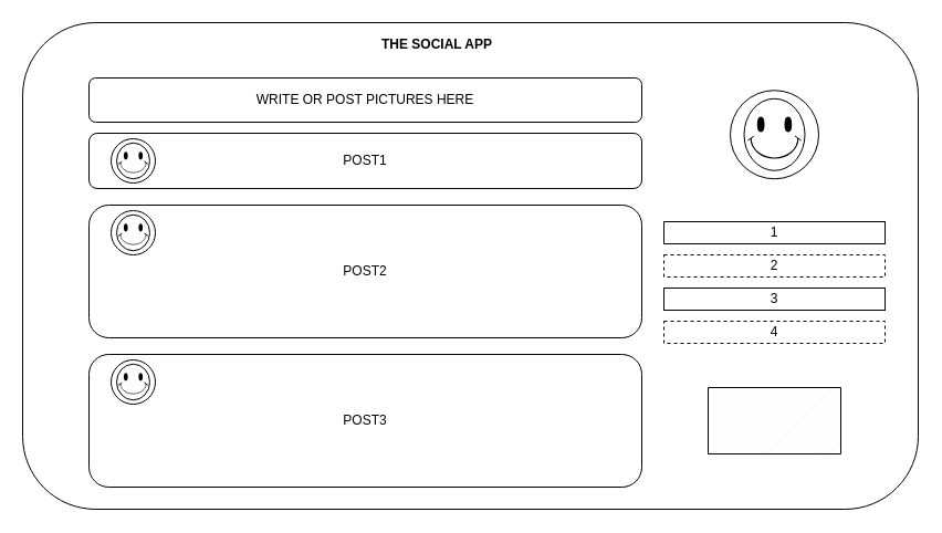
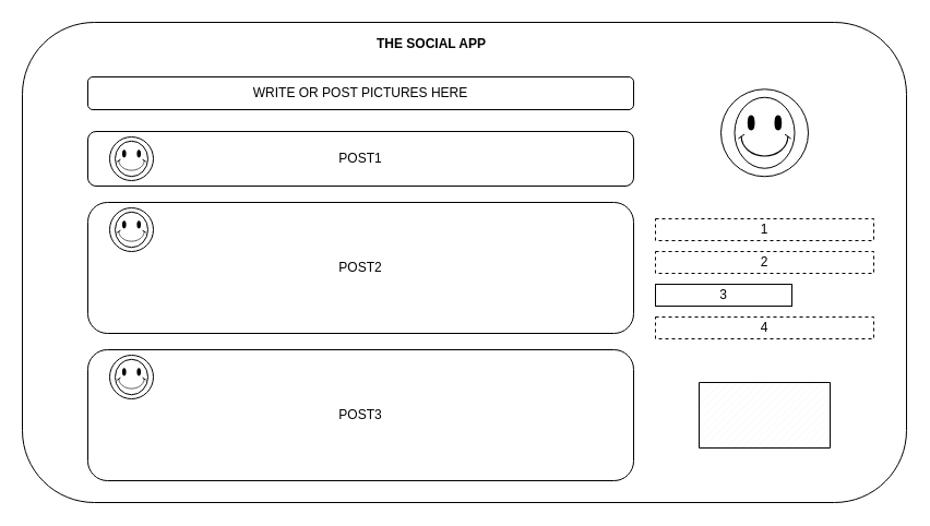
- <mxCell id="8" value="&lt;div align=&quot;left&quot;&gt;WRITE OR POST PICTURES HERE&lt;br&gt;&lt;/div&gt;" style="rounded=1;whiteSpace=wrap;html=1;" vertex="1" parent="1"><mxGeometry x="80" y="70" width="500" height="40" as="geometry" /></mxCell>
+ <mxCell id="8" value="&lt;div align=&quot;left&quot;&gt;WRITE OR POST PICTURES HERE&lt;br&gt;&lt;/div&gt;" style="rounded=1;whiteSpace=wrap;html=1;" vertex="1" parent="1"><mxGeometry x="80" y="70" width="500" height="30" as="geometry" /></mxCell>
- <mxCell id="6" value="1" style="rounded=0;whiteSpace=wrap;html=1;" vertex="1" parent="1"><mxGeometry x="600" y="200" width="200" height="20" as="geometry" /></mxCell>
+ <mxCell id="6" value="1" style="rounded=0;whiteSpace=wrap;html=1;dashed=1;" vertex="1" parent="1"><mxGeometry x="600" y="200" width="200" height="20" as="geometry" /></mxCell>
- <mxCell id="4" value="3" style="rounded=0;whiteSpace=wrap;html=1;" vertex="1" parent="1"><mxGeometry x="600" y="260" width="200" height="20" as="geometry" /></mxCell>
+ <mxCell id="4" value="3" style="rounded=0;whiteSpace=wrap;html=1;" vertex="1" parent="1"><mxGeometry x="600" y="260" width="125" height="20" as="geometry" /></mxCell>
